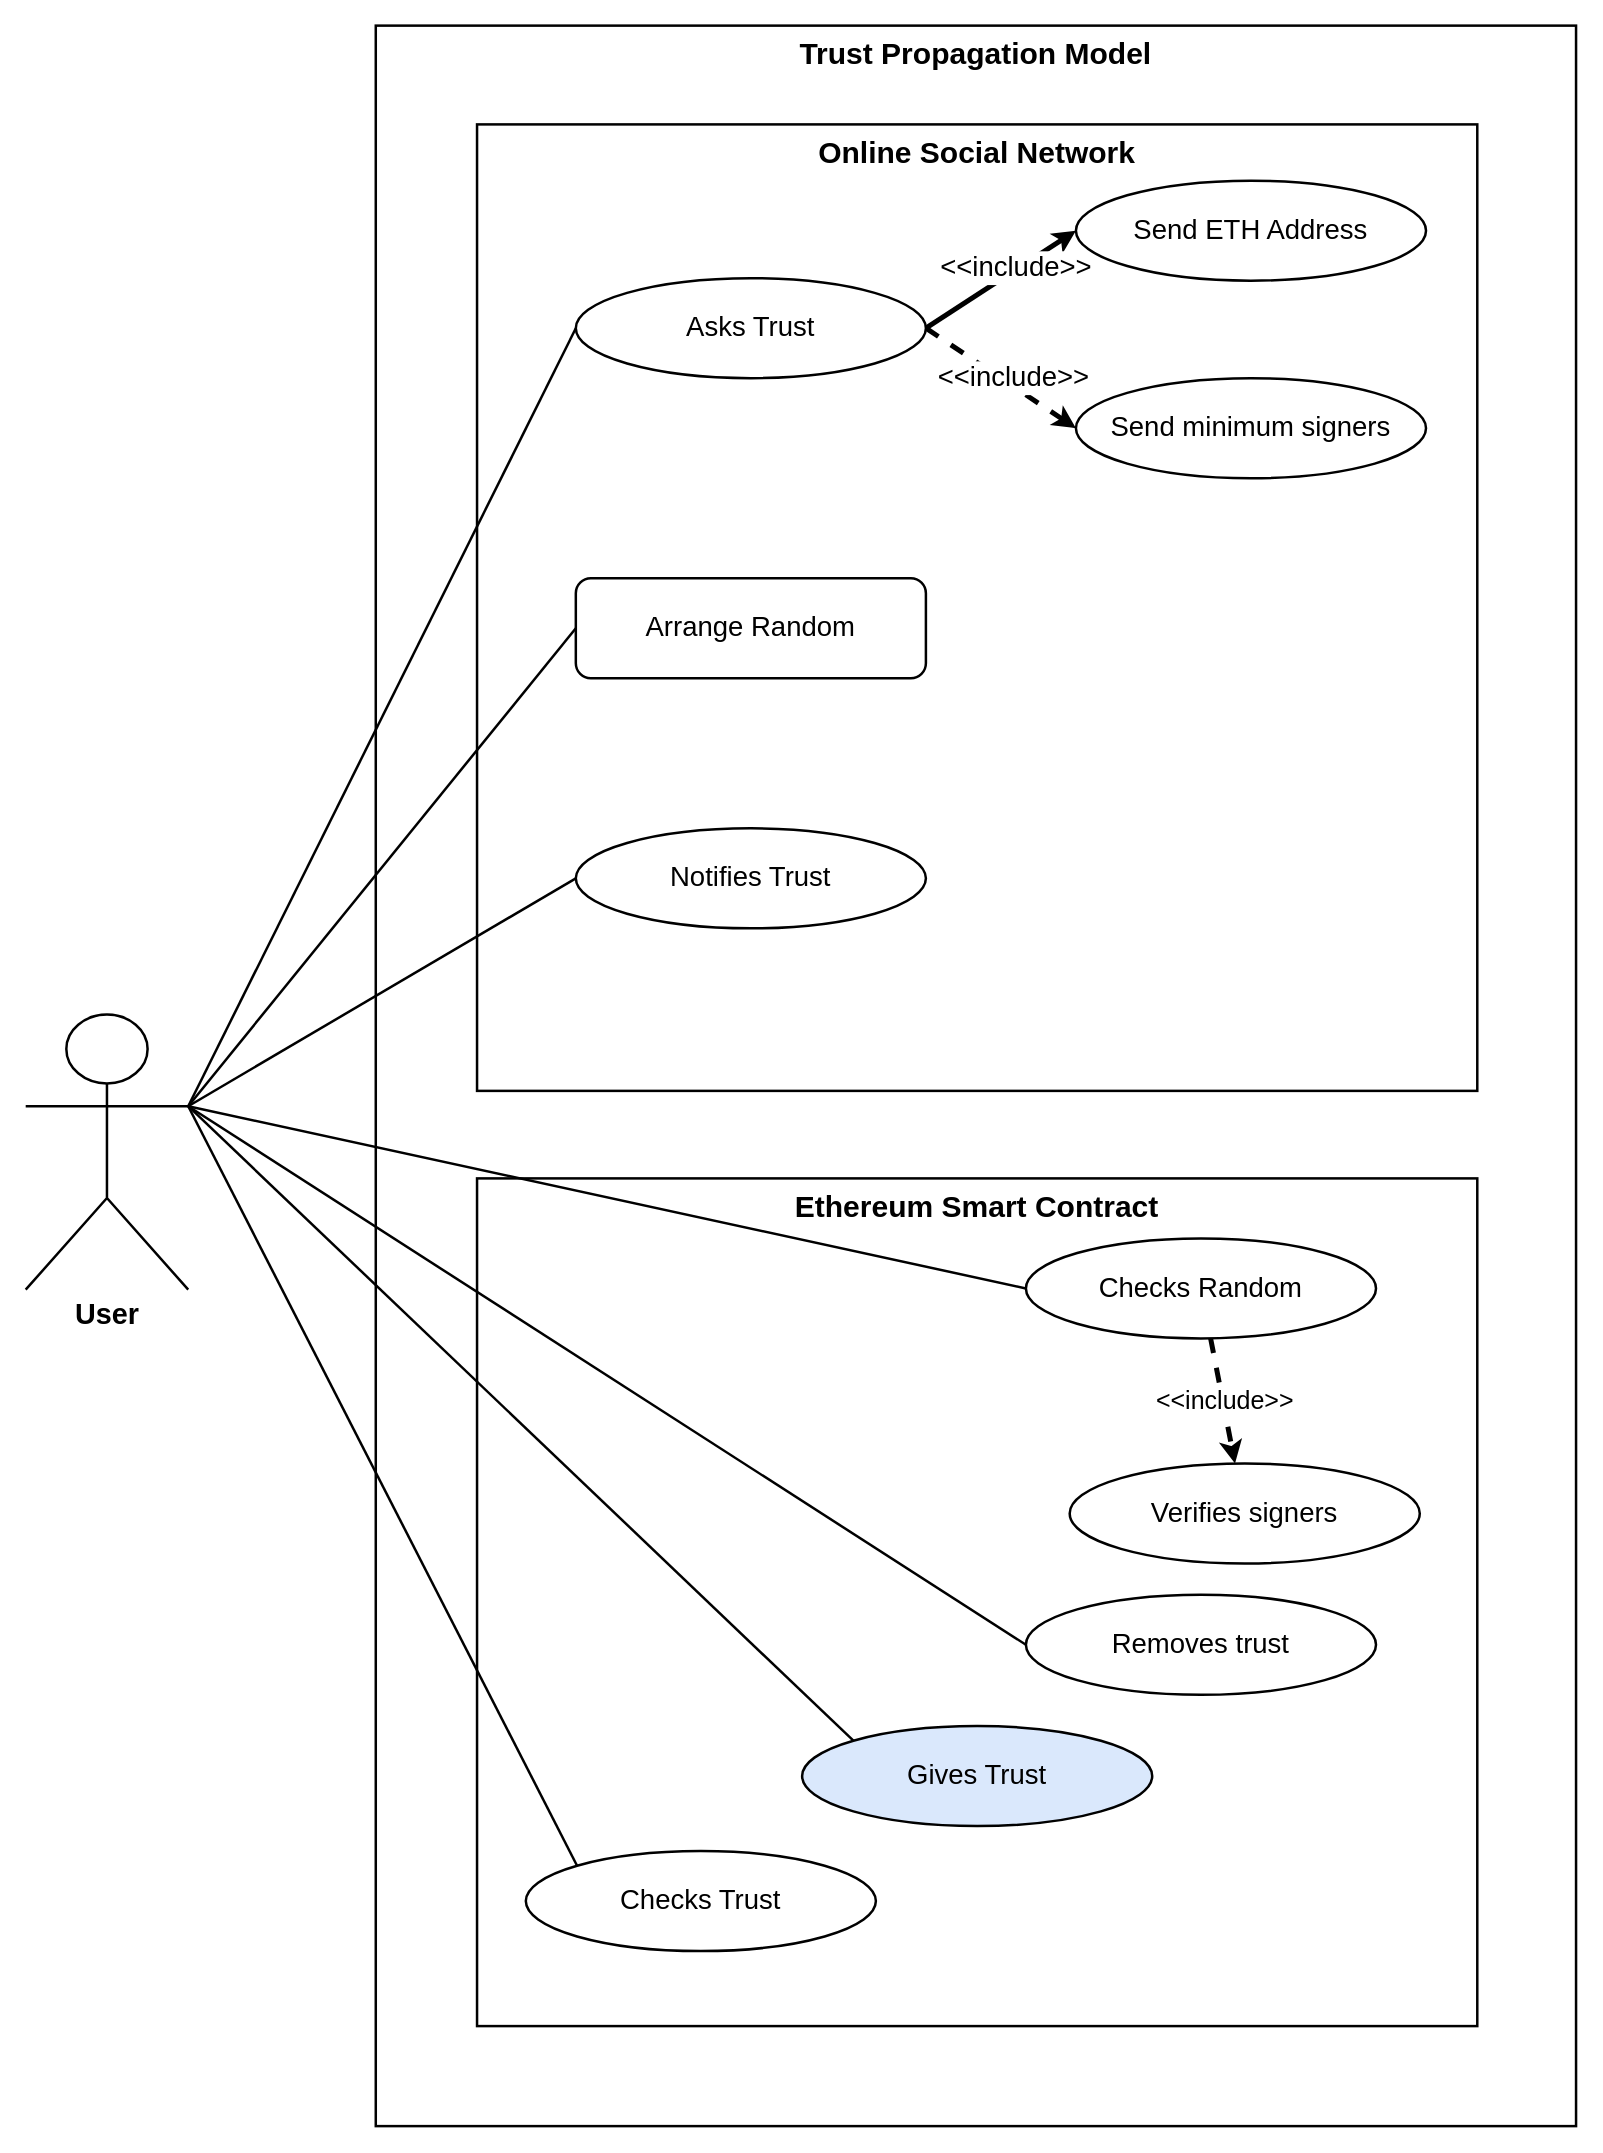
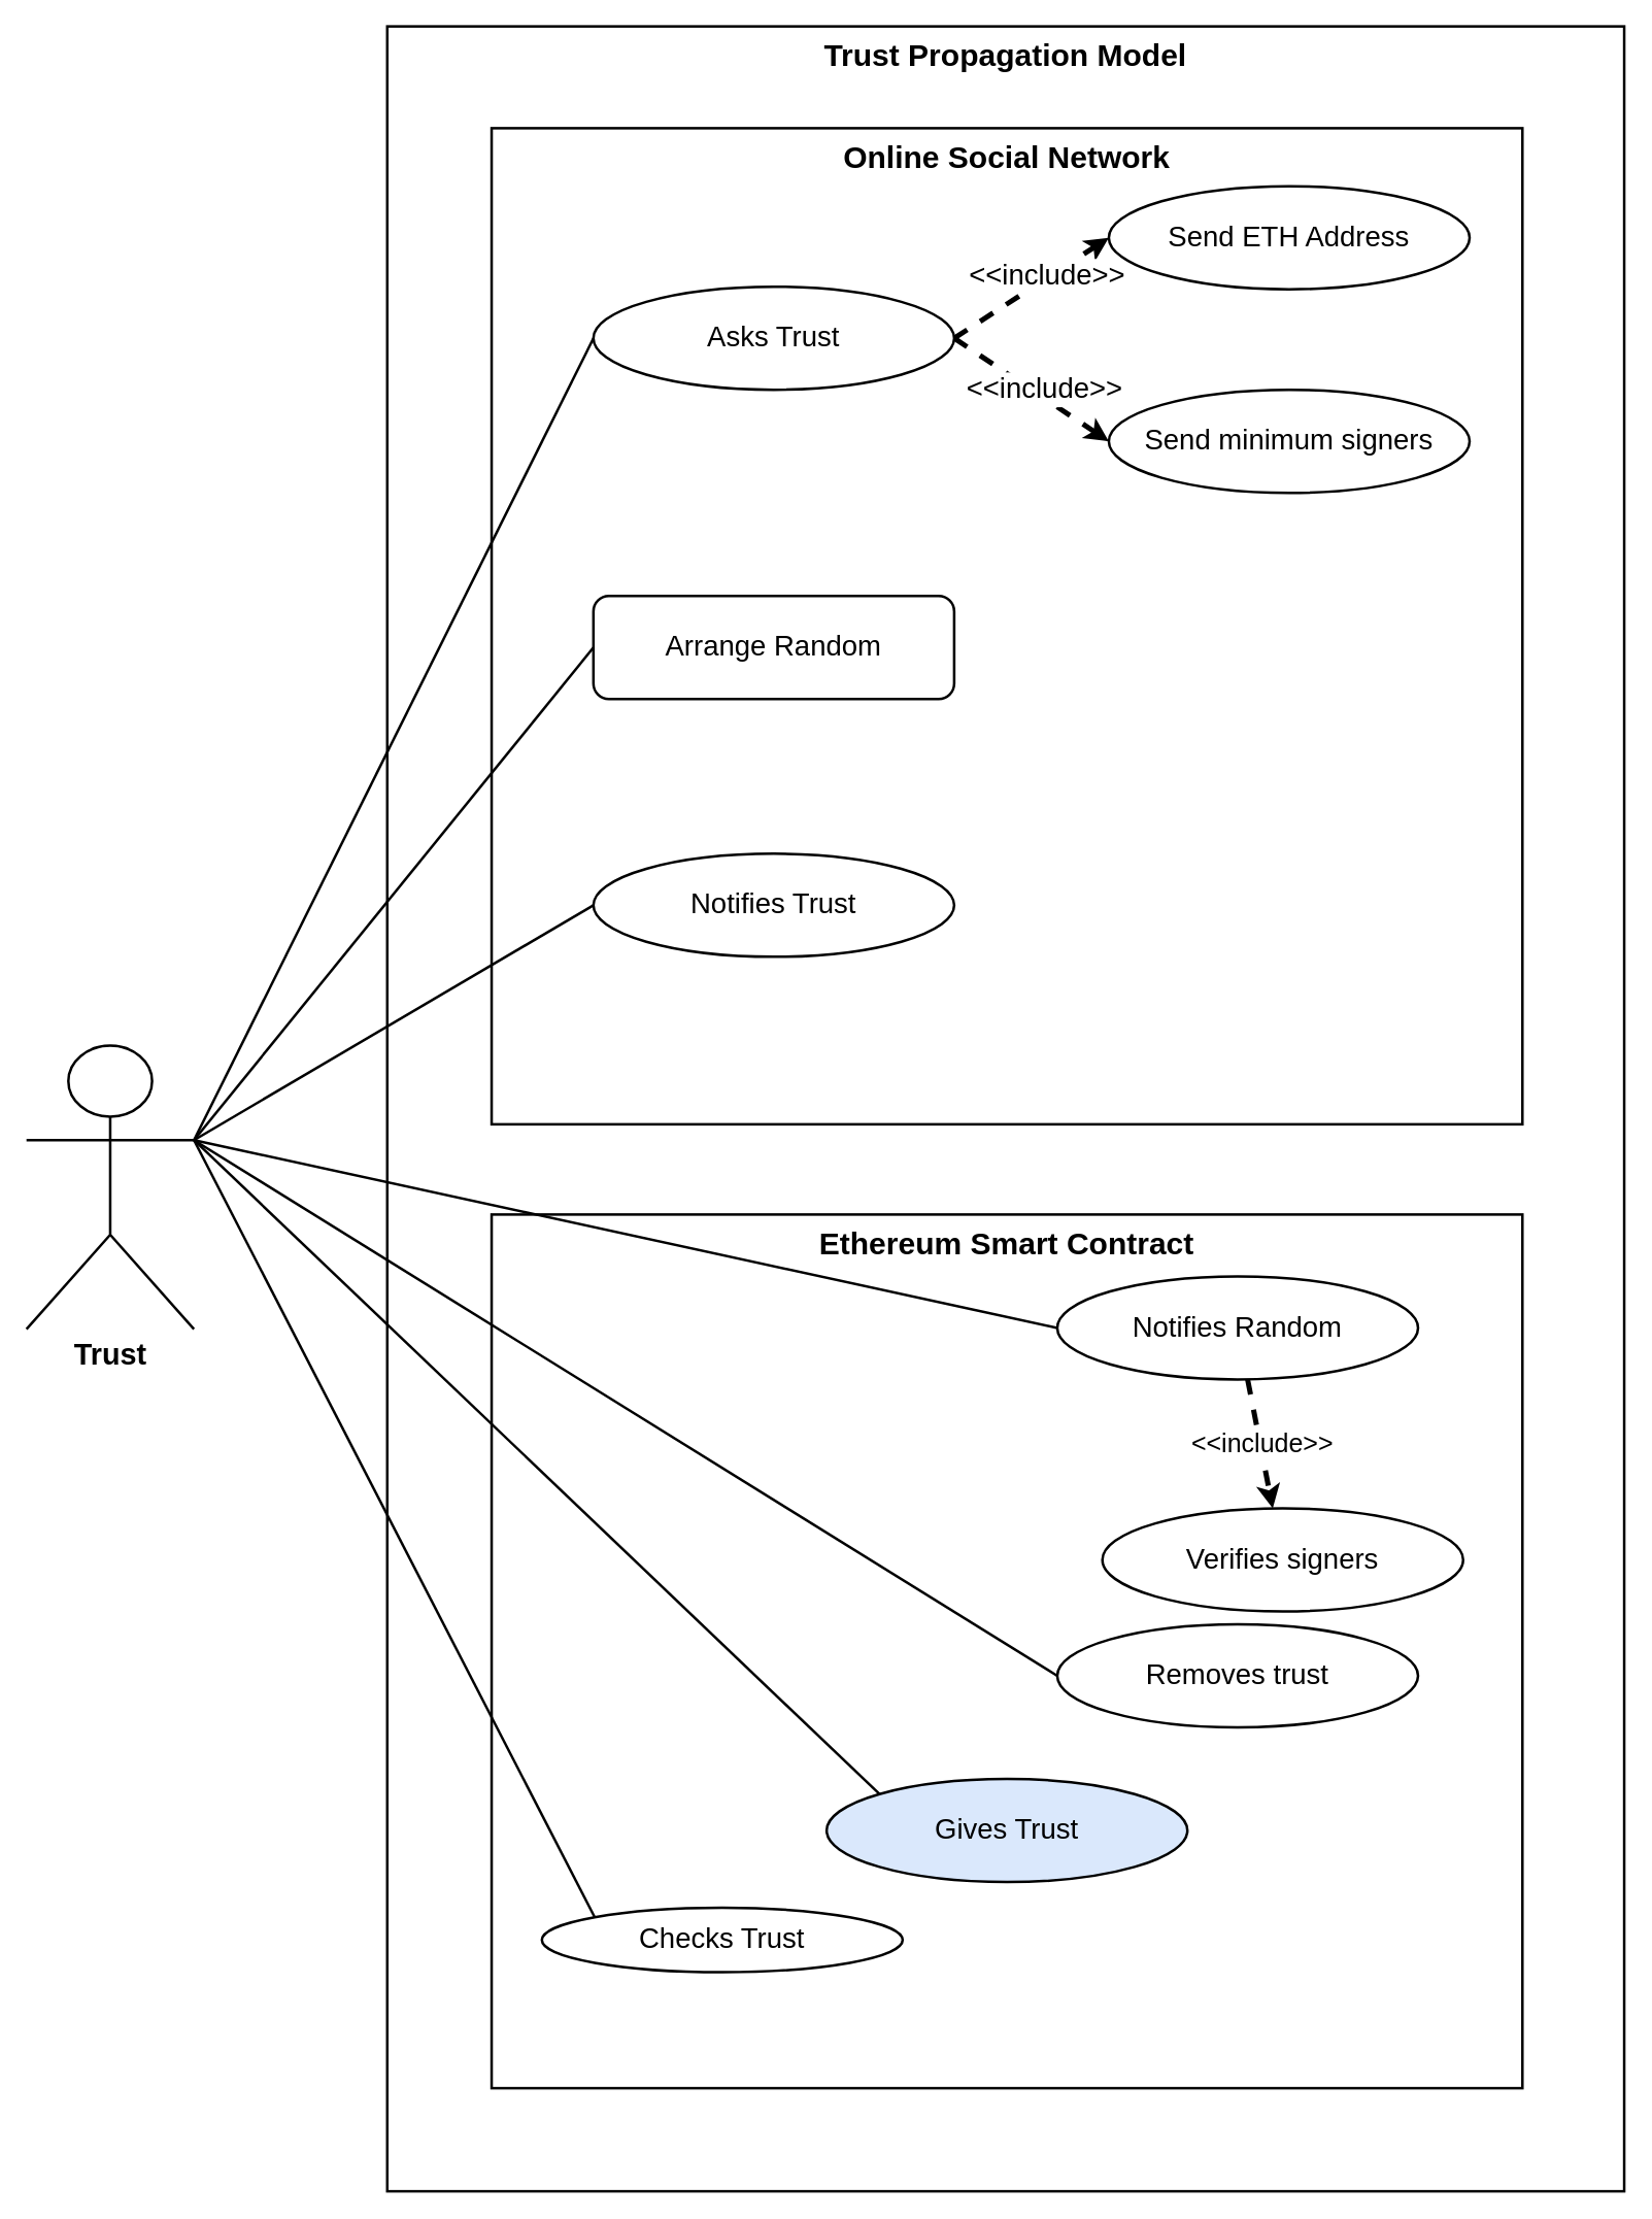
- <mxCell id="15" style="rounded=0;orthogonalLoop=1;jettySize=auto;html=1;exitX=1;exitY=0.5;exitDx=0;exitDy=0;entryX=0;entryY=0.5;entryDx=0;entryDy=0;dashed=0;strokeWidth=4;" parent="1" source="17" target="18" edge="1"><mxGeometry relative="1" as="geometry" /></mxCell>
+ <mxCell id="15" style="rounded=0;orthogonalLoop=1;jettySize=auto;html=1;exitX=1;exitY=0.5;exitDx=0;exitDy=0;entryX=0;entryY=0.5;entryDx=0;entryDy=0;dashed=1;strokeWidth=4;" parent="1" source="17" target="18" edge="1"><mxGeometry relative="1" as="geometry" /></mxCell>
- <mxCell id="25" value="&lt;span style=&quot;font-size: 22px;&quot;&gt;Checks Random&lt;/span&gt;" style="ellipse;whiteSpace=wrap;html=1;strokeWidth=2;" parent="1" vertex="1"><mxGeometry x="820" y="990" width="280" height="80" as="geometry" /></mxCell>
+ <mxCell id="25" value="&lt;span style=&quot;font-size: 22px;&quot;&gt;Notifies Random&lt;/span&gt;" style="ellipse;whiteSpace=wrap;html=1;strokeWidth=2;" parent="1" vertex="1"><mxGeometry x="820" y="990" width="280" height="80" as="geometry" /></mxCell>
- <mxCell id="12" value="User" style="shape=umlActor;verticalLabelPosition=bottom;verticalAlign=top;html=1;align=center;strokeWidth=2;fontSize=23;fontStyle=1" parent="1" vertex="1"><mxGeometry x="20" y="811" width="130" height="220" as="geometry" /></mxCell>
+ <mxCell id="12" value="Trust" style="shape=umlActor;verticalLabelPosition=bottom;verticalAlign=top;html=1;align=center;strokeWidth=2;fontSize=23;fontStyle=1" parent="1" vertex="1"><mxGeometry x="20" y="811" width="130" height="220" as="geometry" /></mxCell>
- <mxCell id="27" value="&lt;font style=&quot;font-size: 22px;&quot;&gt;Removes trust&lt;/font&gt;" style="ellipse;whiteSpace=wrap;html=1;strokeWidth=2;" parent="1" vertex="1"><mxGeometry x="820" y="1275" width="280" height="80" as="geometry" /></mxCell>
+ <mxCell id="27" value="&lt;font style=&quot;font-size: 22px;&quot;&gt;Removes trust&lt;/font&gt;" style="ellipse;whiteSpace=wrap;html=1;strokeWidth=2;" parent="1" vertex="1"><mxGeometry x="820" y="1260" width="280" height="80" as="geometry" /></mxCell>
- <mxCell id="26" value="&lt;font style=&quot;font-size: 22px;&quot;&gt;Checks Trust&lt;/font&gt;" style="ellipse;whiteSpace=wrap;html=1;strokeWidth=2;" parent="1" vertex="1"><mxGeometry x="420" y="1480" width="280" height="80" as="geometry" /></mxCell>
+ <mxCell id="26" value="&lt;font style=&quot;font-size: 22px;&quot;&gt;Checks Trust&lt;/font&gt;" style="ellipse;whiteSpace=wrap;html=1;strokeWidth=2;" parent="1" vertex="1"><mxGeometry x="420" y="1480" width="280" height="50" as="geometry" /></mxCell>
